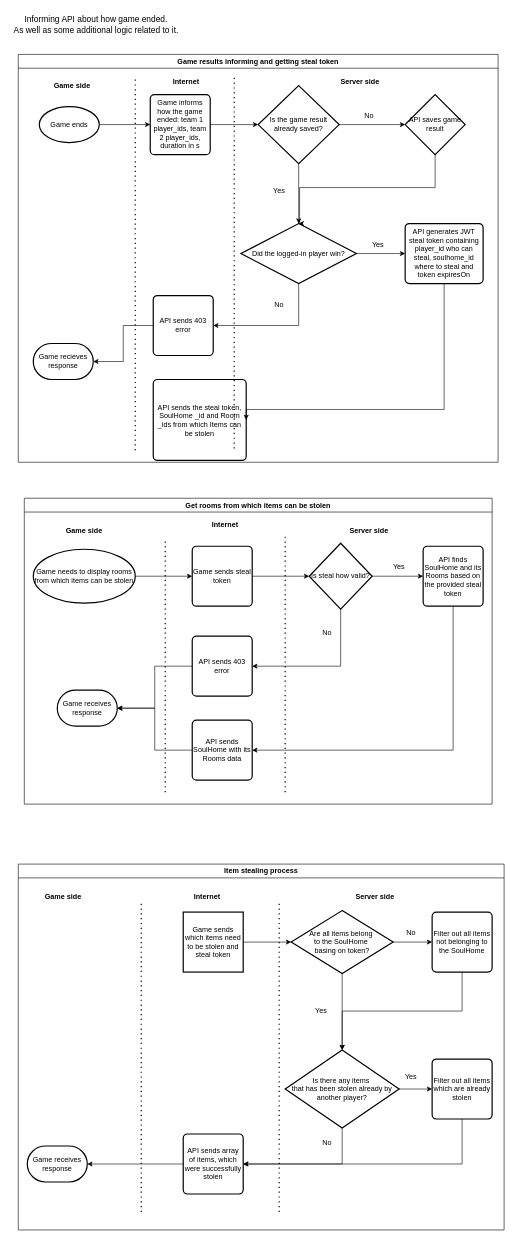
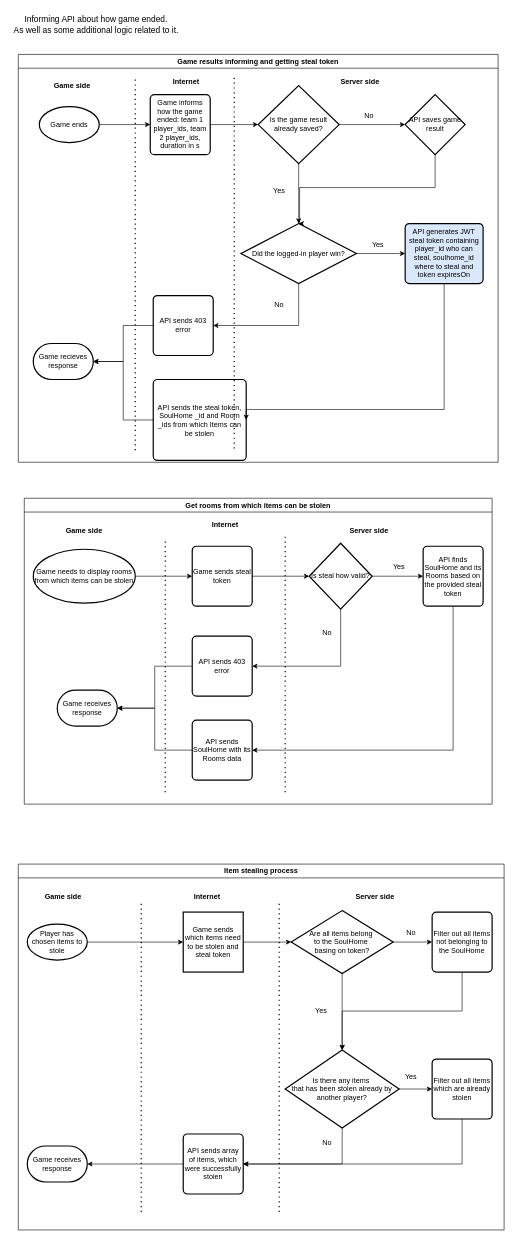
- <mxCell id="19" value="API generates JWT steal token containing player_id who can steal, soulhome_id where to steal and token expiresOn" style="rounded=1;whiteSpace=wrap;html=1;absoluteArcSize=1;arcSize=14;strokeWidth=2;movable=1;resizable=1;rotatable=1;deletable=1;editable=1;locked=0;connectable=1;" vertex="1" parent="3"><mxGeometry x="640" y="282" width="130" height="100" as="geometry" /></mxCell>
+ <mxCell id="19" value="API generates JWT steal token containing player_id who can steal, soulhome_id where to steal and token expiresOn" style="rounded=1;whiteSpace=wrap;html=1;absoluteArcSize=1;arcSize=14;strokeWidth=2;movable=1;resizable=1;rotatable=1;deletable=1;editable=1;locked=0;connectable=1;fillColor=#dae8fc;" vertex="1" parent="3"><mxGeometry x="640" y="282" width="130" height="100" as="geometry" /></mxCell>
+ <mxCell id="25" style="edgeStyle=orthogonalEdgeStyle;rounded=0;orthogonalLoop=1;jettySize=auto;html=1;exitX=0;exitY=0.5;exitDx=0;exitDy=0;entryX=1;entryY=0.5;entryDx=0;entryDy=0;entryPerimeter=0;movable=1;resizable=1;rotatable=1;deletable=1;editable=1;locked=0;connectable=1;" edge="1" parent="3" source="17" target="23"><mxGeometry relative="1" as="geometry" /></mxCell>
+ <mxCell id="57" value="Player has chosen items to stole" style="strokeWidth=2;html=1;shape=mxgraph.flowchart.start_1;whiteSpace=wrap;" vertex="1" parent="1"><mxGeometry x="45" y="1540" width="100" height="60" as="geometry" /></mxCell>
+ <mxCell id="56" style="edgeStyle=orthogonalEdgeStyle;rounded=0;orthogonalLoop=1;jettySize=auto;html=1;exitX=1;exitY=0.5;exitDx=0;exitDy=0;exitPerimeter=0;entryX=0;entryY=0.5;entryDx=0;entryDy=0;" edge="1" parent="1" source="57" target="58"><mxGeometry relative="1" as="geometry" /></mxCell>
